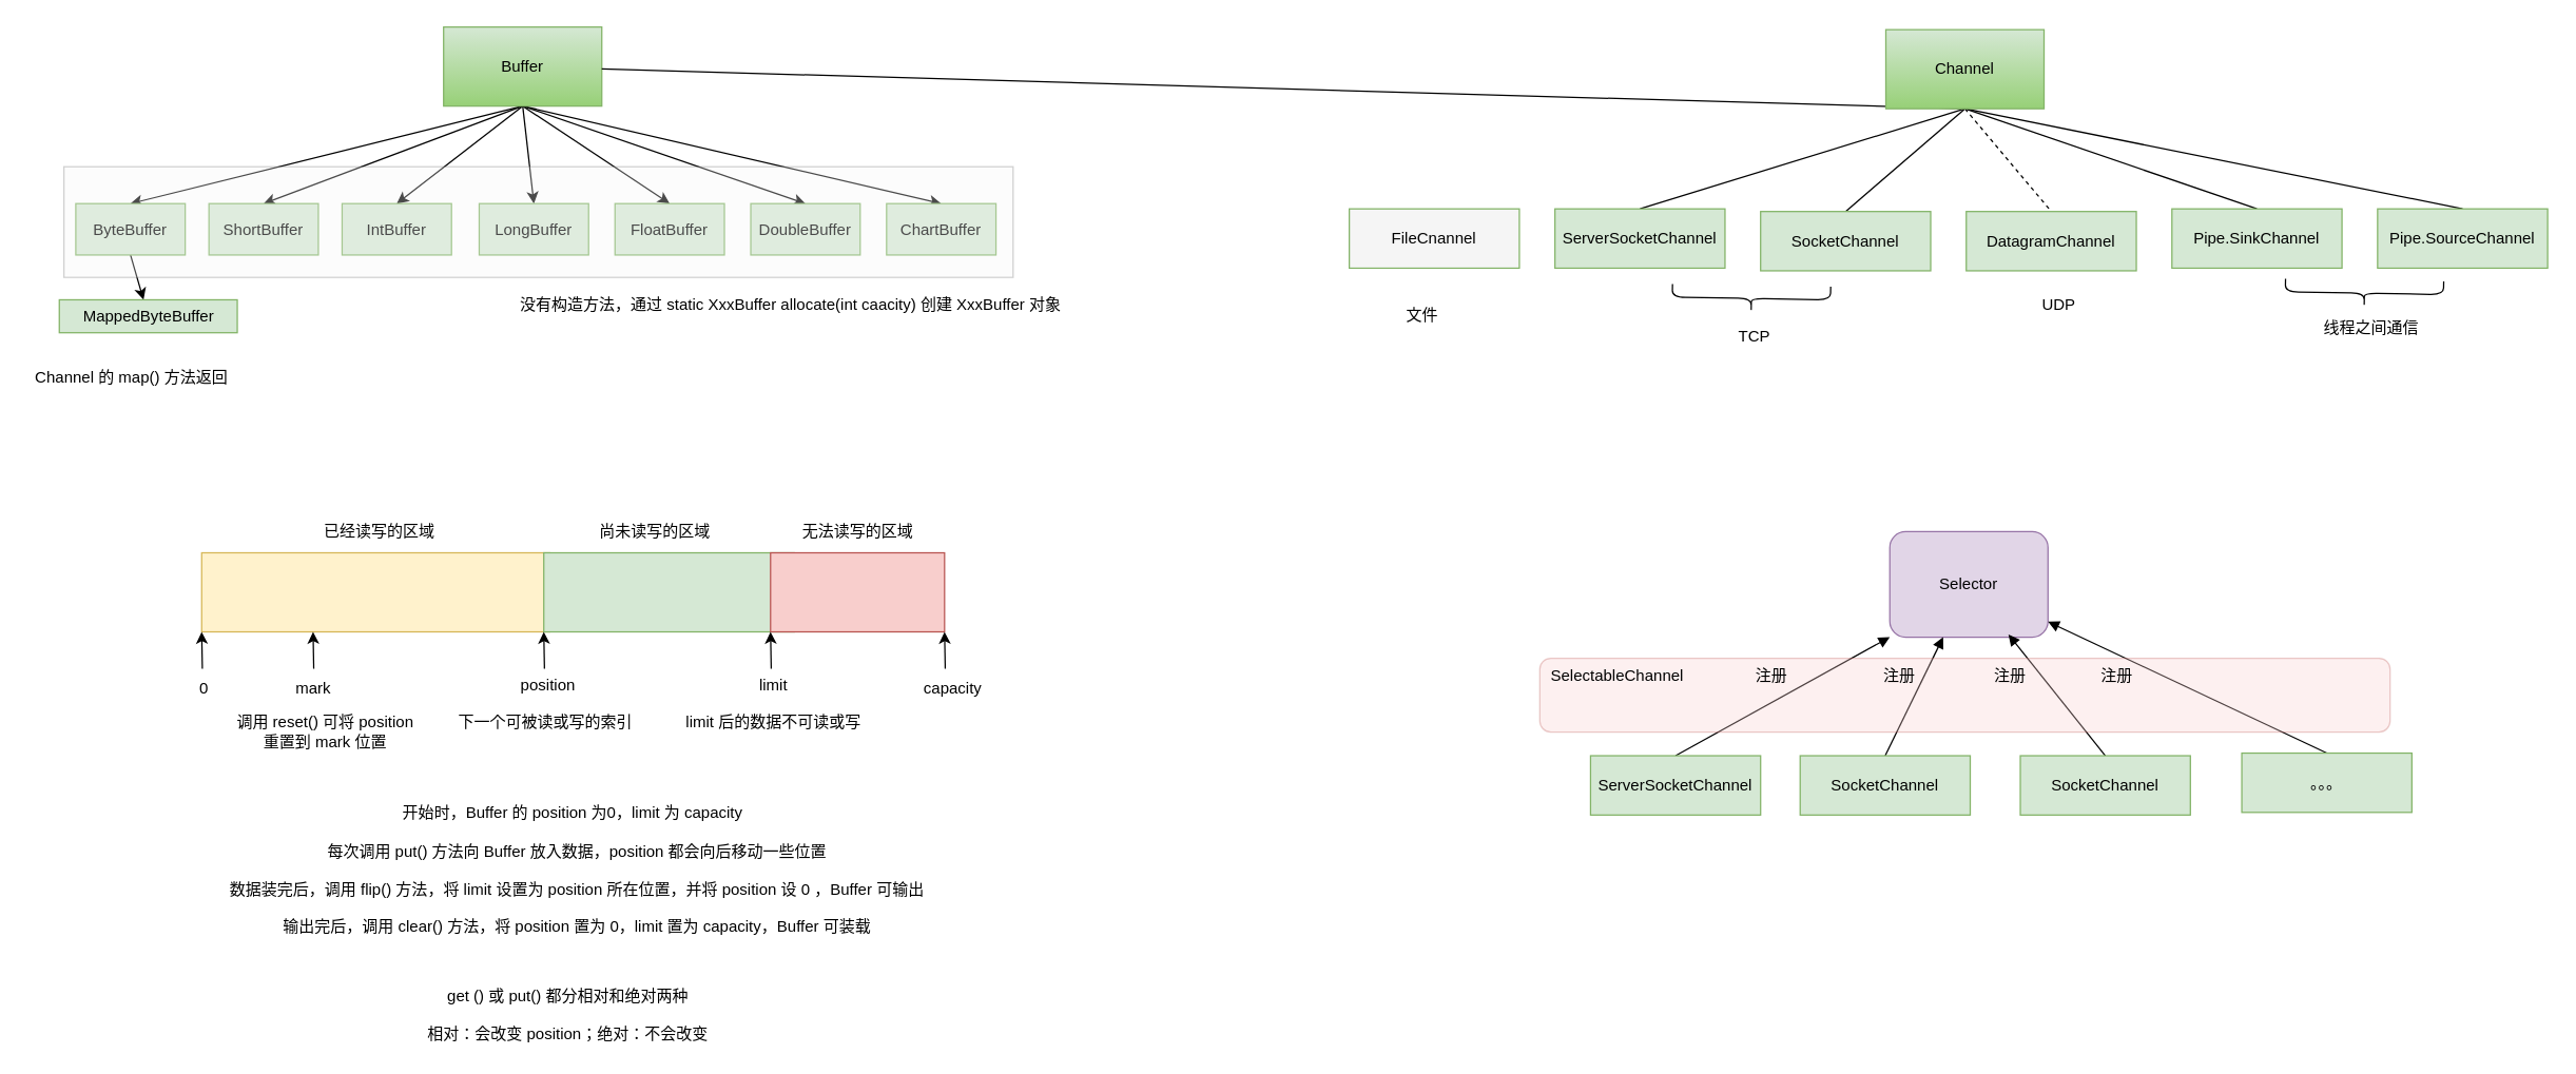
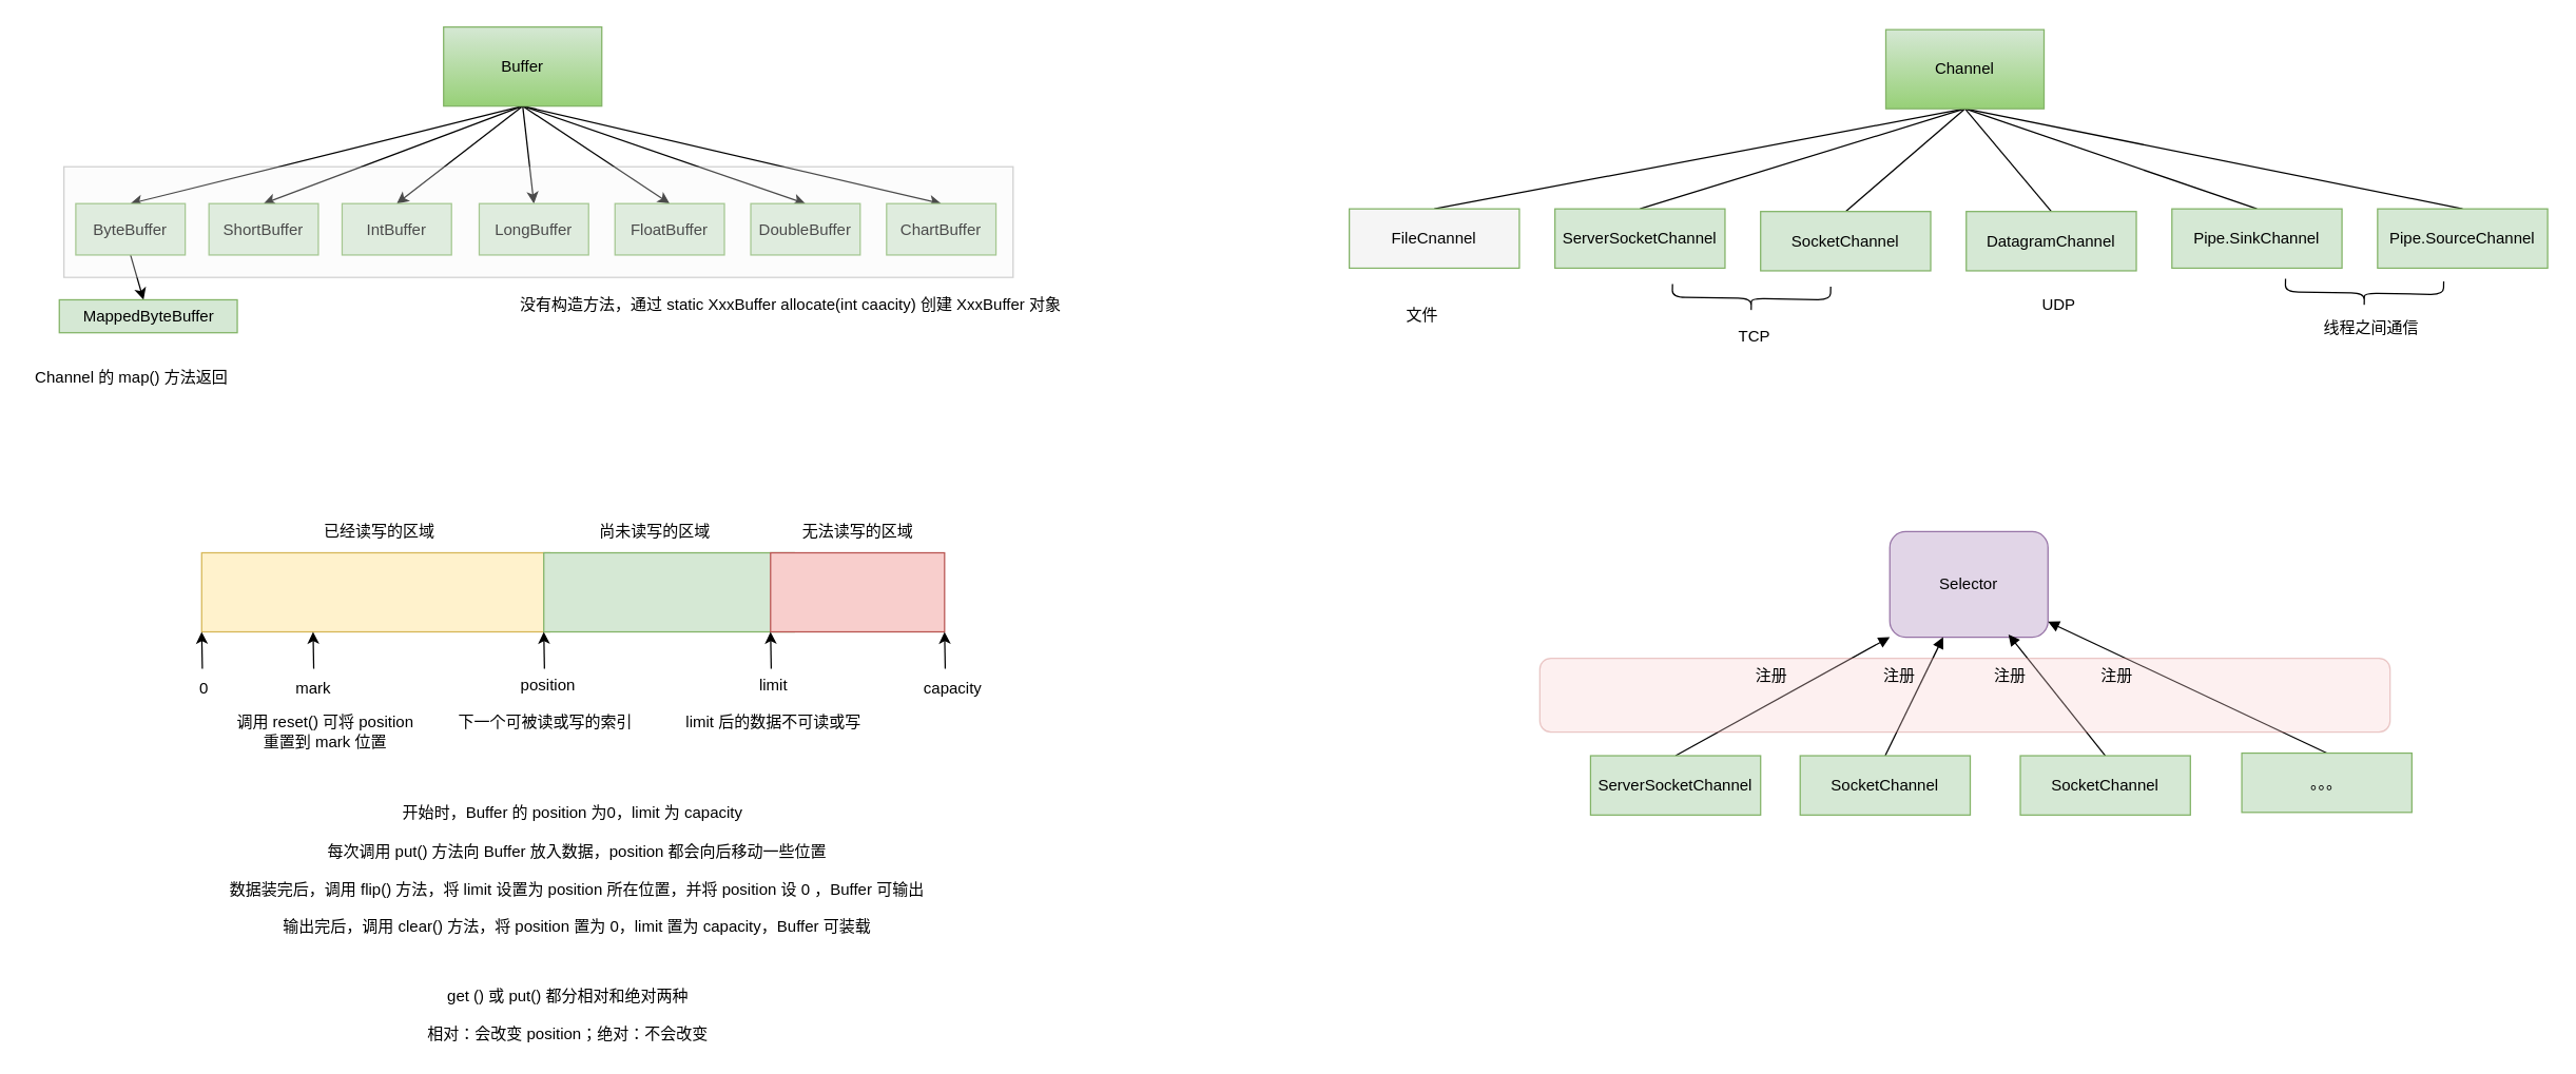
- <mxCell id="45" style="edgeStyle=none;rounded=0;orthogonalLoop=1;jettySize=auto;html=1;exitX=0.5;exitY=1;exitDx=0;exitDy=0;endArrow=none;endFill=0;" edge="1" parent="1" source="51" target="9"><mxGeometry relative="1" as="geometry" /></mxCell>
+ <mxCell id="45" style="edgeStyle=none;rounded=0;orthogonalLoop=1;jettySize=auto;html=1;exitX=0.5;exitY=1;exitDx=0;exitDy=0;entryX=0.5;entryY=0;entryDx=0;entryDy=0;endArrow=none;endFill=0;" edge="1" parent="1" source="51" target="52"><mxGeometry relative="1" as="geometry" /></mxCell>
- <mxCell id="48" style="edgeStyle=none;rounded=0;orthogonalLoop=1;jettySize=auto;html=1;exitX=0.5;exitY=1;exitDx=0;exitDy=0;entryX=0.5;entryY=0;entryDx=0;entryDy=0;endArrow=none;endFill=0;dashed=1;" edge="1" parent="1" source="51" target="56"><mxGeometry relative="1" as="geometry" /></mxCell>
+ <mxCell id="48" style="edgeStyle=none;rounded=0;orthogonalLoop=1;jettySize=auto;html=1;exitX=0.5;exitY=1;exitDx=0;exitDy=0;entryX=0.5;entryY=0;entryDx=0;entryDy=0;endArrow=none;endFill=0;" edge="1" parent="1" source="51" target="56"><mxGeometry relative="1" as="geometry" /></mxCell>
- <mxCell id="79" value="SelectableChannel" style="text;html=1;align=center;verticalAlign=middle;resizable=0;points=[];autosize=1;" vertex="1" parent="1"><mxGeometry x="1170" y="504" width="111" height="18" as="geometry" /></mxCell>
